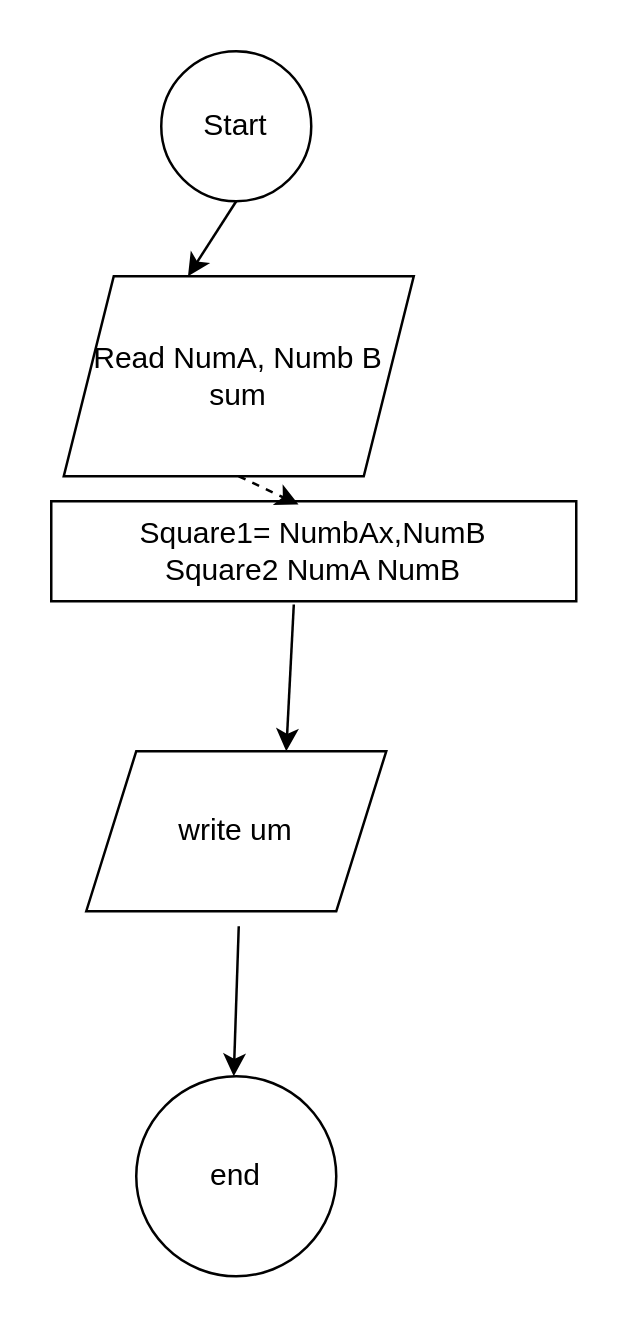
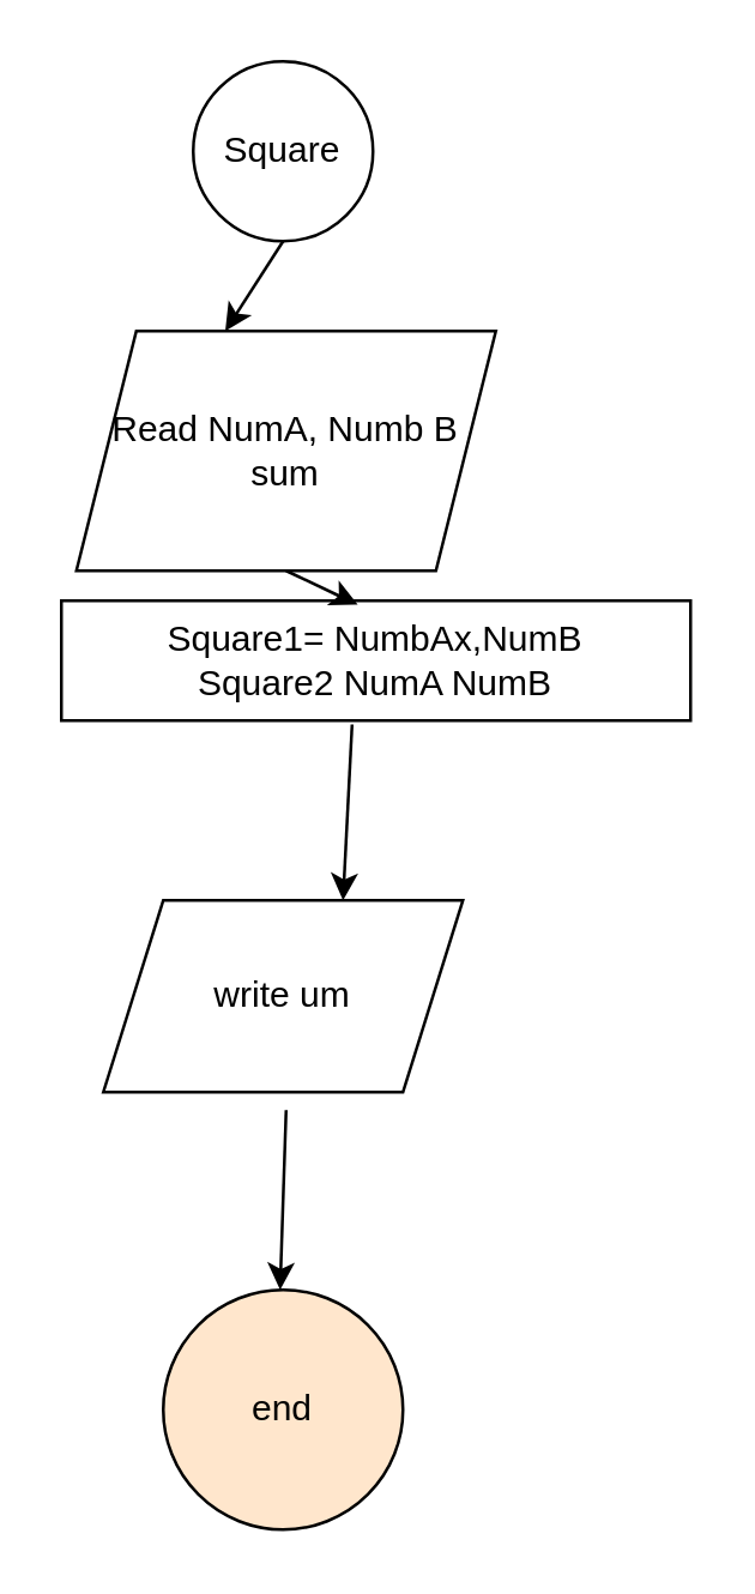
- <mxCell id="2" value="Start" style="ellipse;whiteSpace=wrap;html=1;" vertex="1" parent="1"><mxGeometry x="64" y="20" width="60" height="60" as="geometry" /></mxCell>
+ <mxCell id="2" value="Square" style="ellipse;whiteSpace=wrap;html=1;" vertex="1" parent="1"><mxGeometry x="64" y="20" width="60" height="60" as="geometry" /></mxCell>
- <mxCell id="8" value="" style="endArrow=classic;html=1;rounded=0;entryX=0.471;entryY=0.033;entryDx=0;entryDy=0;entryPerimeter=0;exitX=0.5;exitY=1;exitDx=0;exitDy=0;dashed=1;" edge="1" parent="1" source="3" target="4"><mxGeometry width="50" height="50" relative="1" as="geometry"><mxPoint x="54" y="170" as="sourcePoint" /><mxPoint x="164" y="140" as="targetPoint" /></mxGeometry></mxCell>
+ <mxCell id="8" value="" style="endArrow=classic;html=1;rounded=0;entryX=0.471;entryY=0.033;entryDx=0;entryDy=0;entryPerimeter=0;exitX=0.5;exitY=1;exitDx=0;exitDy=0;" edge="1" parent="1" source="3" target="4"><mxGeometry width="50" height="50" relative="1" as="geometry"><mxPoint x="54" y="170" as="sourcePoint" /><mxPoint x="164" y="140" as="targetPoint" /></mxGeometry></mxCell>
- <mxCell id="6" value="end" style="ellipse;whiteSpace=wrap;html=1;aspect=fixed;" vertex="1" parent="1"><mxGeometry x="54" y="430" width="80" height="80" as="geometry" /></mxCell>
+ <mxCell id="6" value="end" style="ellipse;whiteSpace=wrap;html=1;aspect=fixed;fillColor=#ffe6cc;" vertex="1" parent="1"><mxGeometry x="54" y="430" width="80" height="80" as="geometry" /></mxCell>
